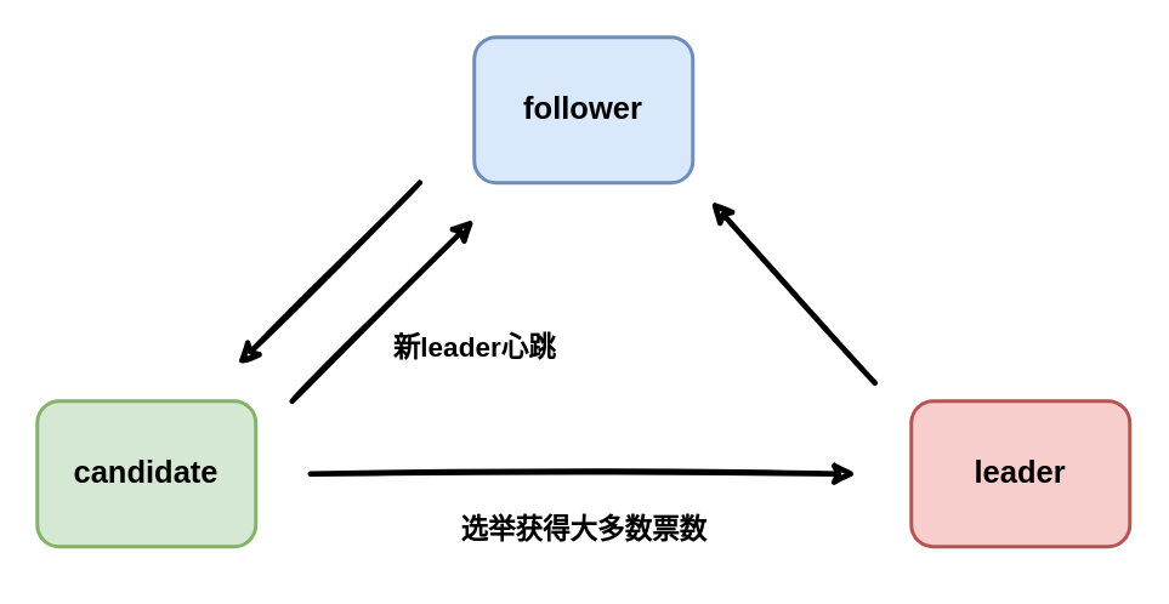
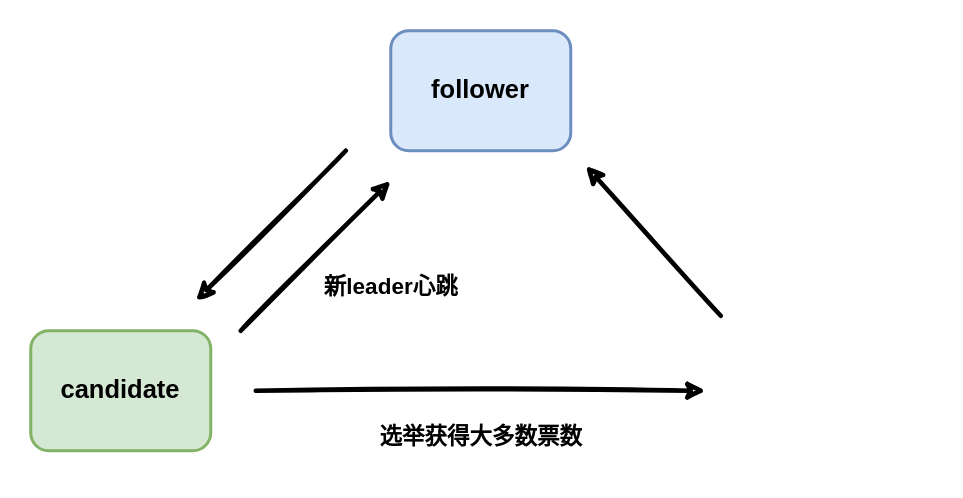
- <mxCell id="4" value="leader" style="rounded=1;whiteSpace=wrap;html=1;strokeWidth=2;fillWeight=4;hachureGap=8;hachureAngle=45;fillColor=#f8cecc;sketch=0;strokeColor=#b85450;fontStyle=1;fontSize=17;" parent="1" vertex="1"><mxGeometry x="500" y="220" width="120" height="80" as="geometry" /></mxCell>
